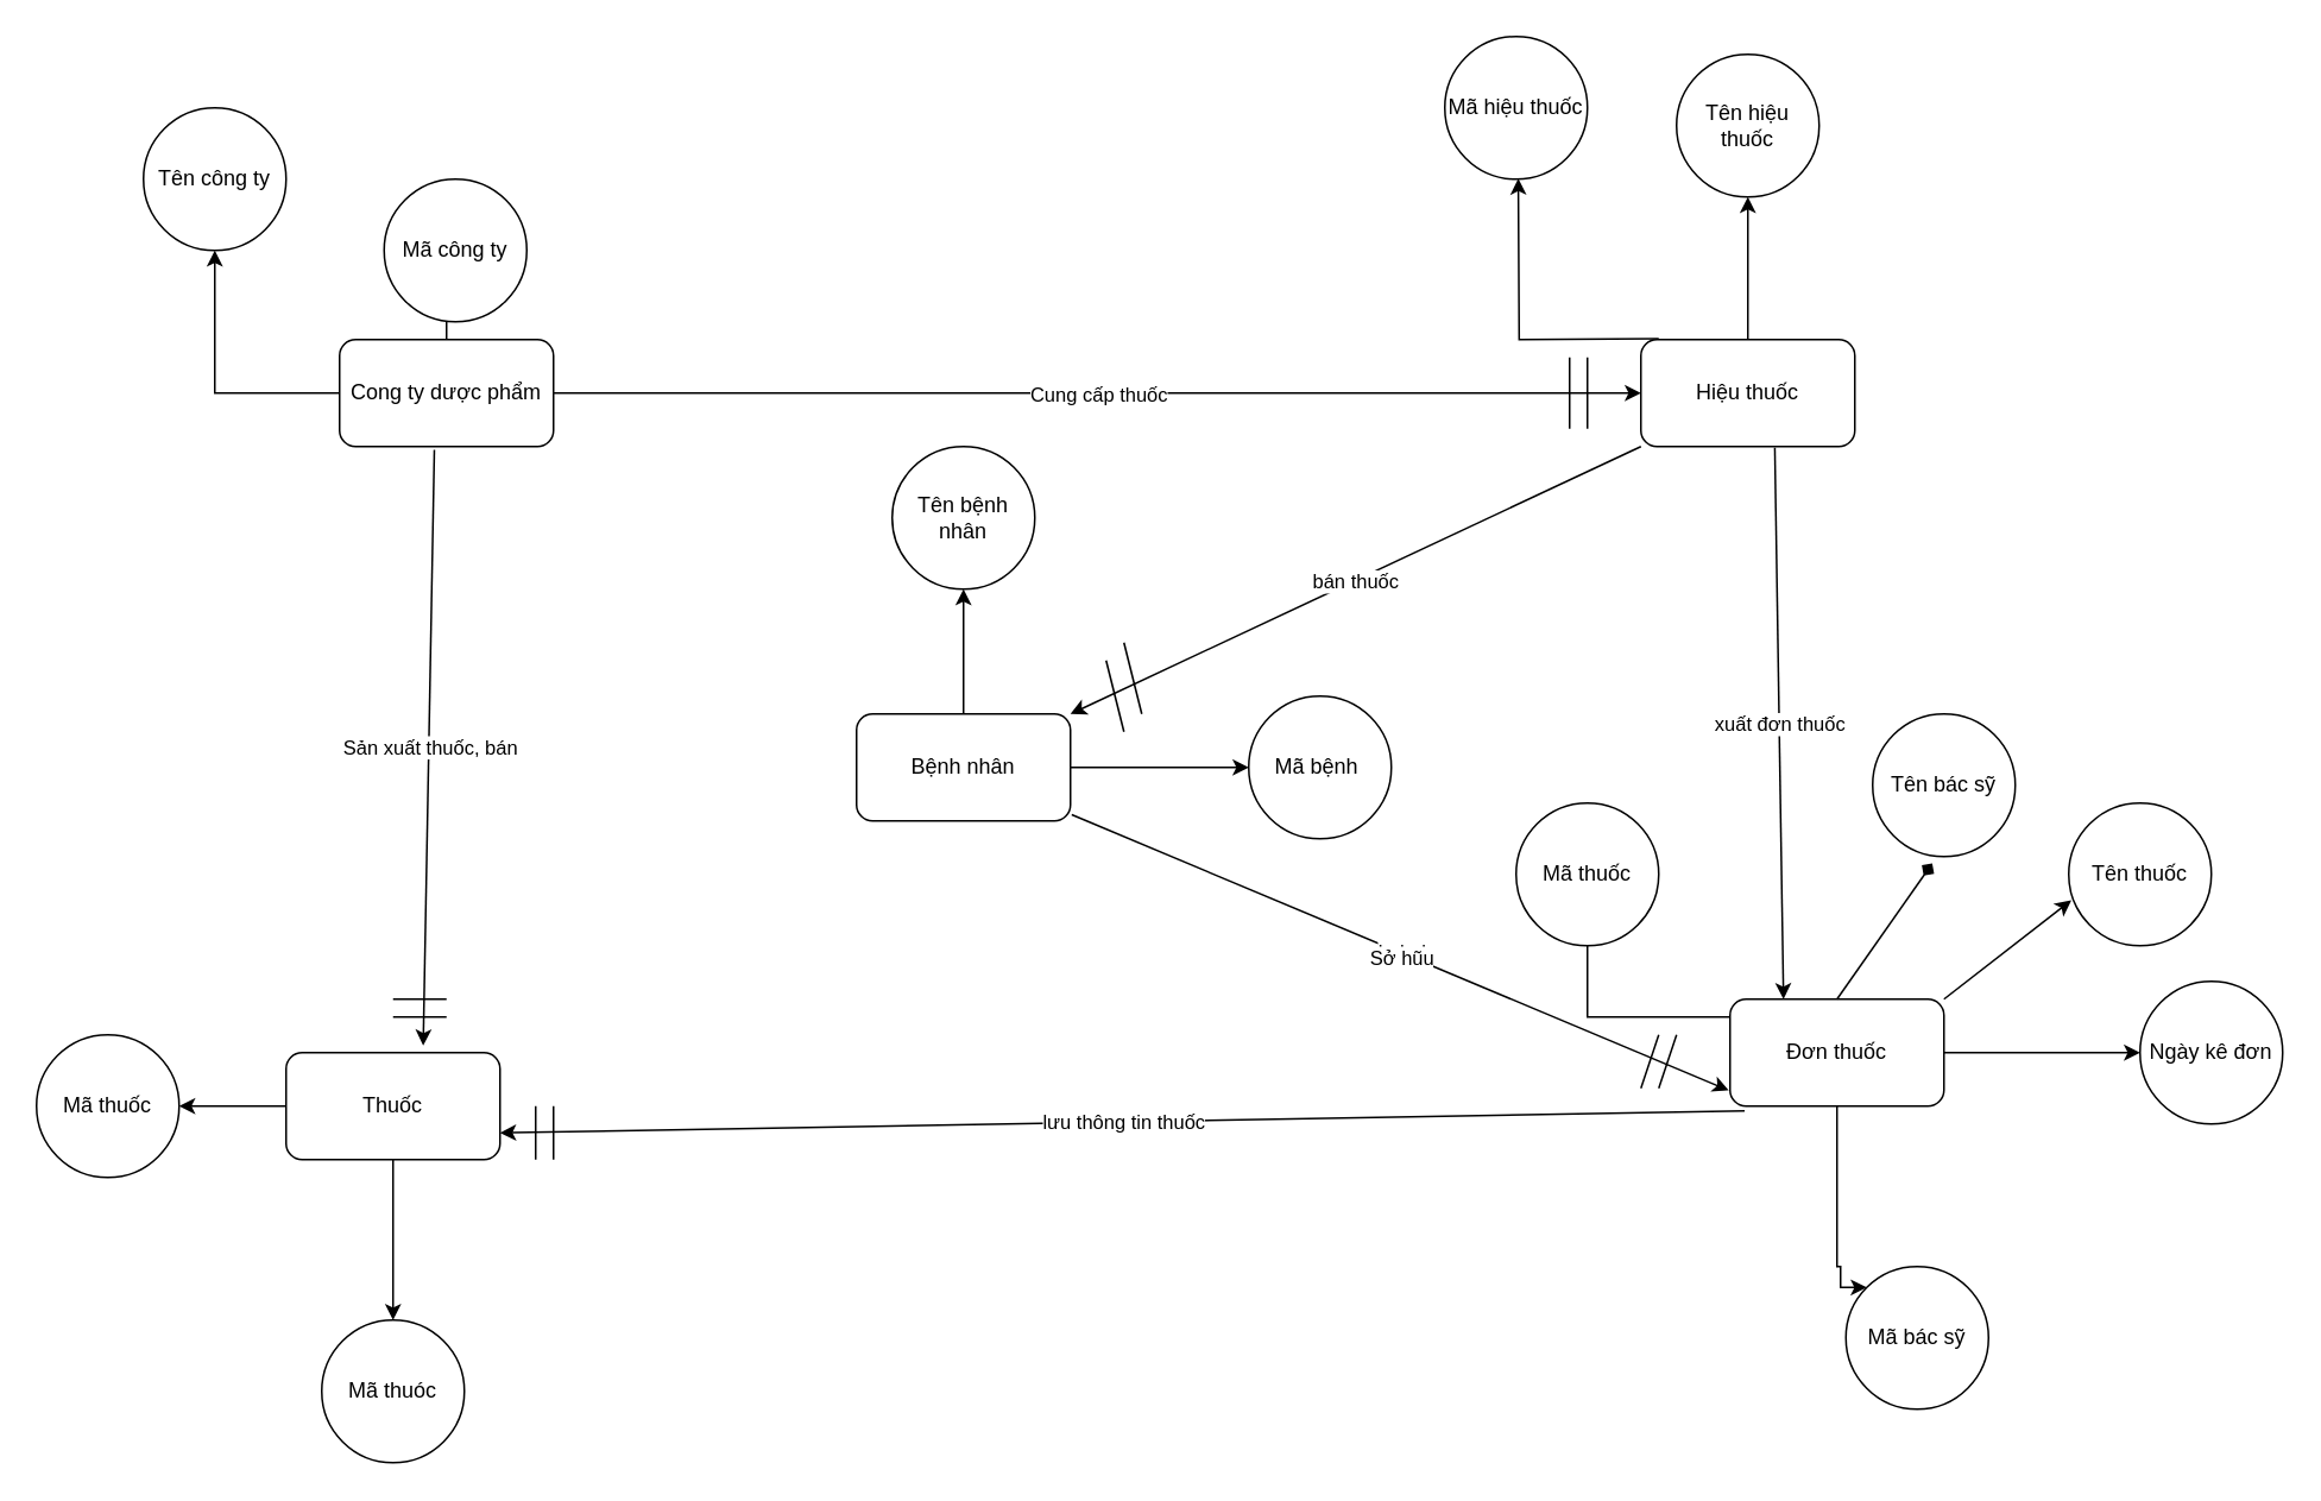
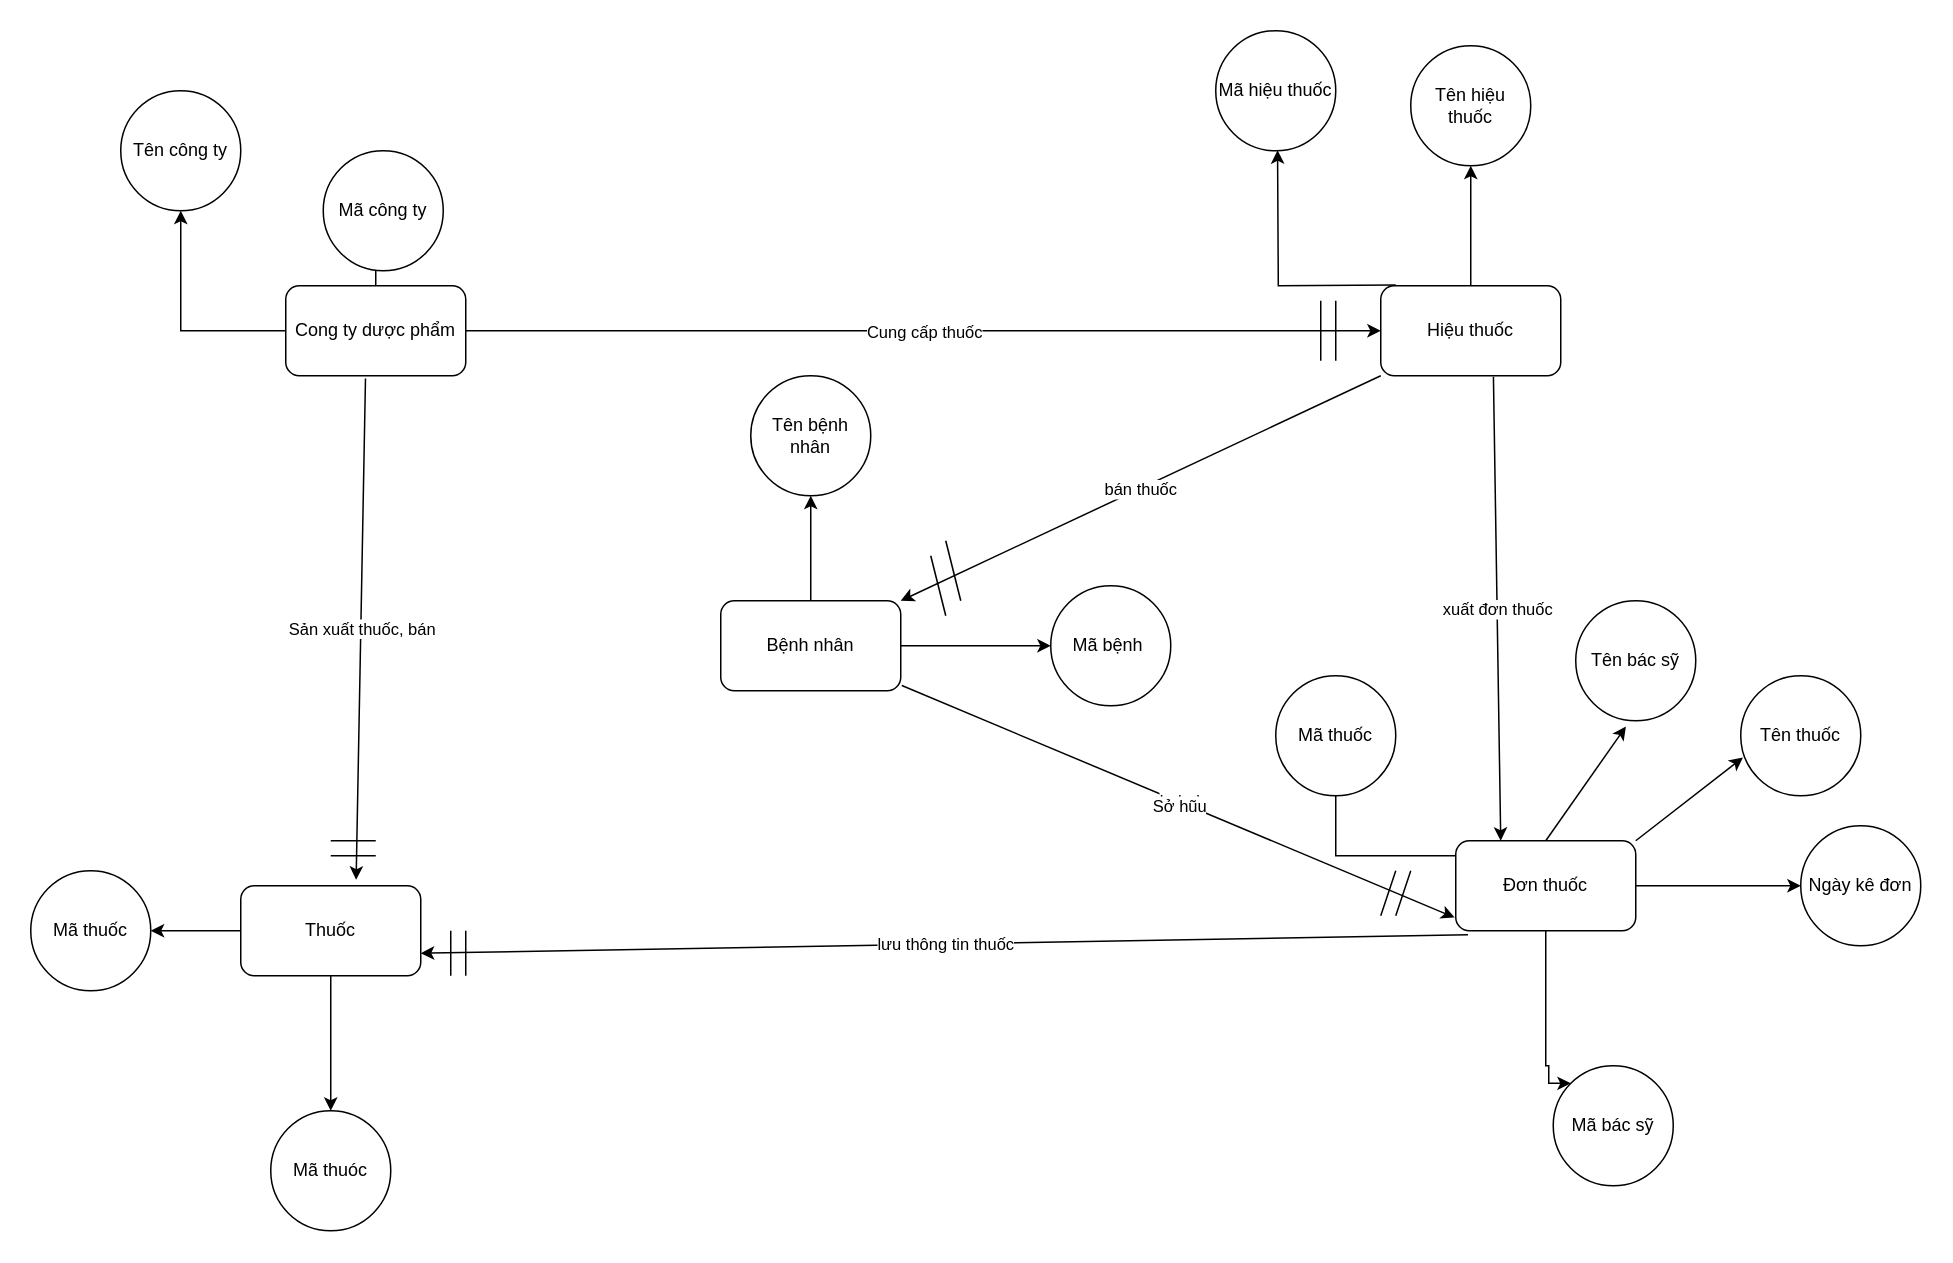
- <mxCell id="26" value="" style="endArrow=diamond;html=1;rounded=0;entryX=0.418;entryY=1.048;entryDx=0;entryDy=0;entryPerimeter=0;exitX=0.5;exitY=0;exitDx=0;exitDy=0;" edge="1" parent="1" source="19" target="25"><mxGeometry width="50" height="50" relative="1" as="geometry"><mxPoint x="1020" y="560" as="sourcePoint" /><mxPoint x="1070" y="510" as="targetPoint" /></mxGeometry></mxCell>
+ <mxCell id="26" value="" style="endArrow=classic;html=1;rounded=0;entryX=0.418;entryY=1.048;entryDx=0;entryDy=0;entryPerimeter=0;exitX=0.5;exitY=0;exitDx=0;exitDy=0;" edge="1" parent="1" source="19" target="25"><mxGeometry width="50" height="50" relative="1" as="geometry"><mxPoint x="1020" y="560" as="sourcePoint" /><mxPoint x="1070" y="510" as="targetPoint" /></mxGeometry></mxCell>
